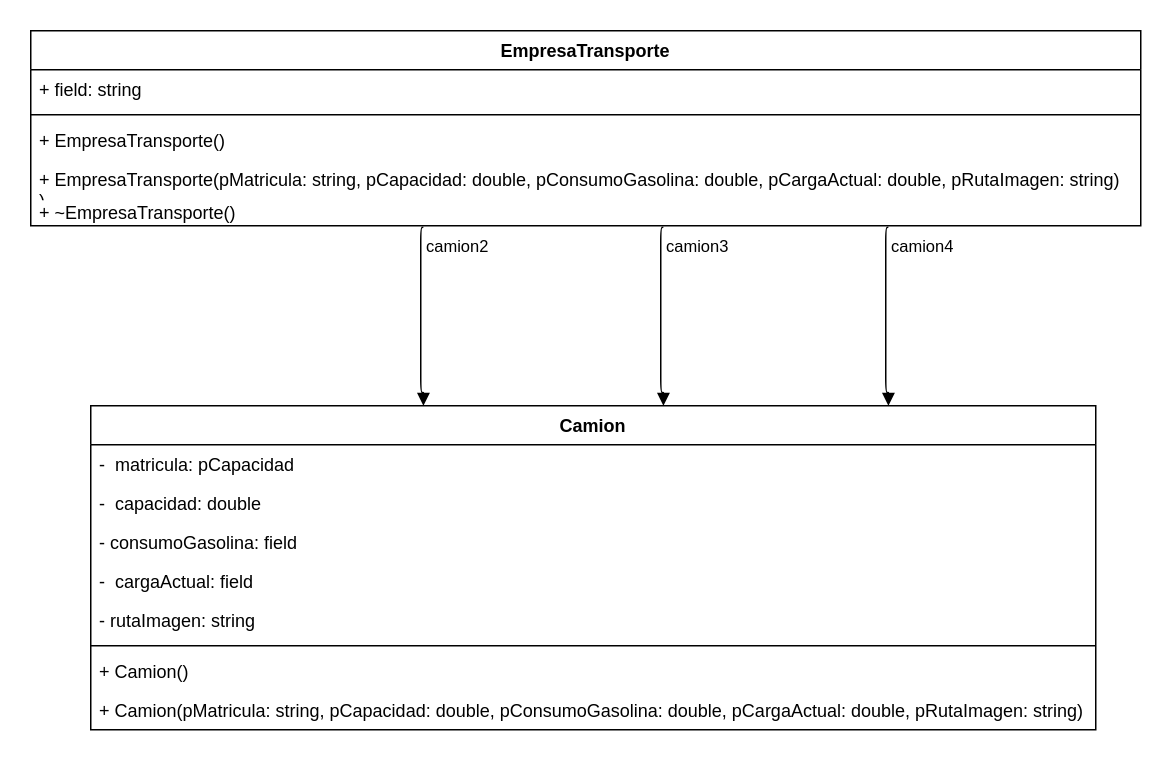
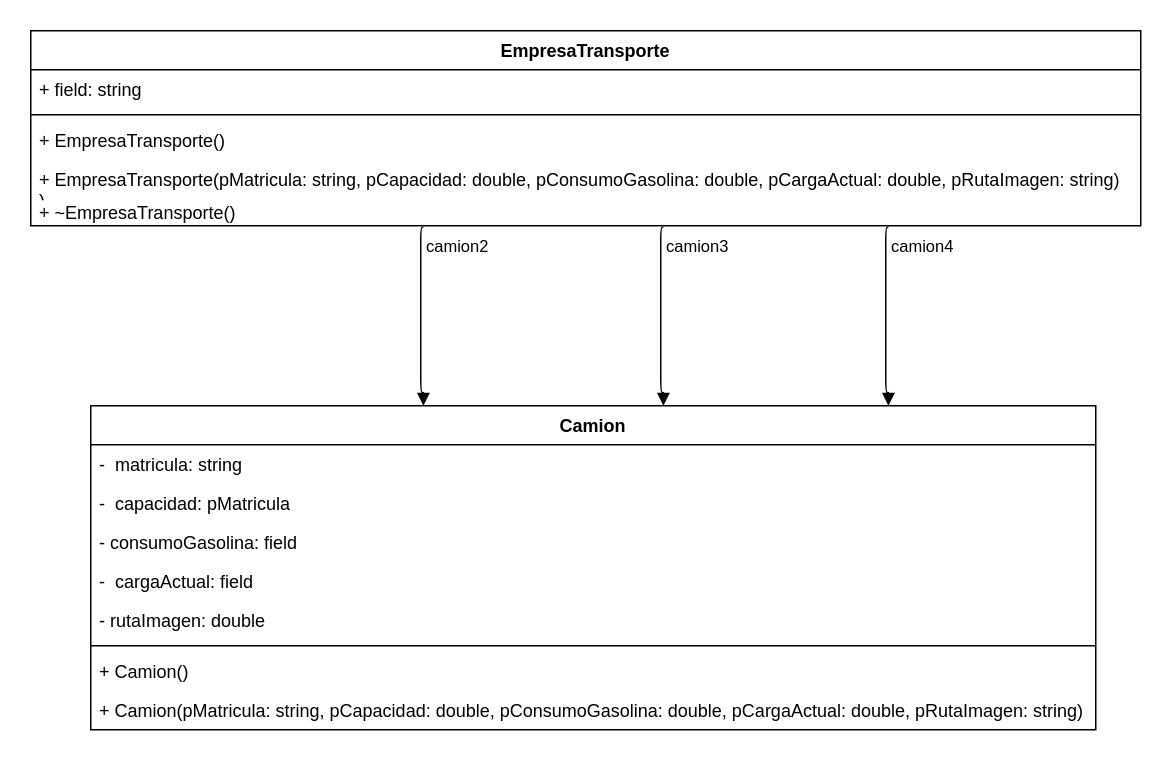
- <mxCell id="9" value="-  matricula: pCapacidad " style="text;strokeColor=none;fillColor=none;align=left;verticalAlign=top;spacingLeft=4;spacingRight=4;overflow=hidden;rotatable=0;points=[[0,0.5],[1,0.5]];portConstraint=eastwest;" vertex="1" parent="8"><mxGeometry y="26" width="670" height="26" as="geometry" /></mxCell>
+ <mxCell id="9" value="-  matricula: string " style="text;strokeColor=none;fillColor=none;align=left;verticalAlign=top;spacingLeft=4;spacingRight=4;overflow=hidden;rotatable=0;points=[[0,0.5],[1,0.5]];portConstraint=eastwest;" vertex="1" parent="8"><mxGeometry y="26" width="670" height="26" as="geometry" /></mxCell>
- <mxCell id="10" value="-  capacidad: double" style="text;strokeColor=none;fillColor=none;align=left;verticalAlign=top;spacingLeft=4;spacingRight=4;overflow=hidden;rotatable=0;points=[[0,0.5],[1,0.5]];portConstraint=eastwest;" vertex="1" parent="8"><mxGeometry y="52" width="670" height="26" as="geometry" /></mxCell>
+ <mxCell id="10" value="-  capacidad: pMatricula" style="text;strokeColor=none;fillColor=none;align=left;verticalAlign=top;spacingLeft=4;spacingRight=4;overflow=hidden;rotatable=0;points=[[0,0.5],[1,0.5]];portConstraint=eastwest;" vertex="1" parent="8"><mxGeometry y="52" width="670" height="26" as="geometry" /></mxCell>
- <mxCell id="13" value="- rutaImagen: string" style="text;strokeColor=none;fillColor=none;align=left;verticalAlign=top;spacingLeft=4;spacingRight=4;overflow=hidden;rotatable=0;points=[[0,0.5],[1,0.5]];portConstraint=eastwest;" vertex="1" parent="8"><mxGeometry y="130" width="670" height="26" as="geometry" /></mxCell>
+ <mxCell id="13" value="- rutaImagen: double" style="text;strokeColor=none;fillColor=none;align=left;verticalAlign=top;spacingLeft=4;spacingRight=4;overflow=hidden;rotatable=0;points=[[0,0.5],[1,0.5]];portConstraint=eastwest;" vertex="1" parent="8"><mxGeometry y="130" width="670" height="26" as="geometry" /></mxCell>
